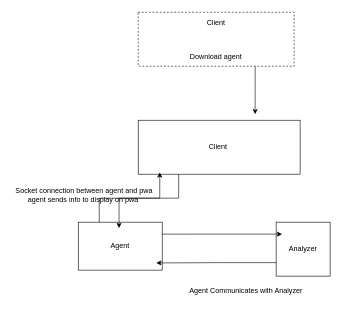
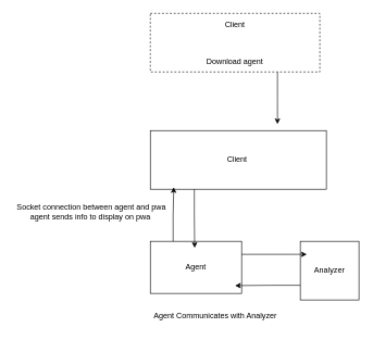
- <mxCell id="3" value="Agent" style="rounded=0;whiteSpace=wrap;html=1;" vertex="1" parent="1"><mxGeometry x="130" y="370" width="140" height="80" as="geometry" /></mxCell>
+ <mxCell id="3" value="Agent" style="rounded=0;whiteSpace=wrap;html=1;" vertex="1" parent="1"><mxGeometry x="230" y="370" width="140" height="80" as="geometry" /></mxCell>
- <mxCell id="12" value="Agent Communicates with Analyzer" style="text;html=1;align=center;verticalAlign=middle;whiteSpace=wrap;rounded=0;" vertex="1" parent="1"><mxGeometry x="280" y="470" width="260" height="30" as="geometry" /></mxCell>
+ <mxCell id="12" value="Agent Communicates with Analyzer" style="text;html=1;align=center;verticalAlign=middle;whiteSpace=wrap;rounded=0;" vertex="1" parent="1"><mxGeometry x="200" y="470" width="260" height="30" as="geometry" /></mxCell>
